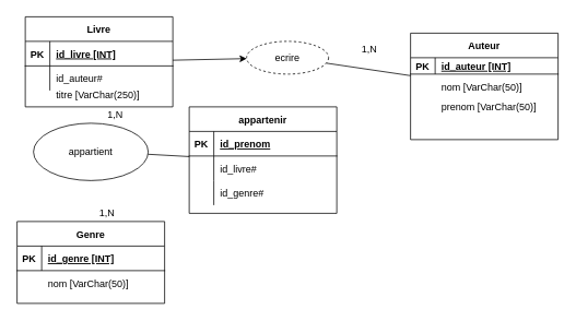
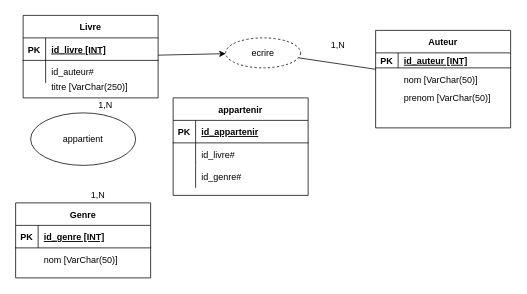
- <mxCell id="25" value="id_prenom" style="shape=partialRectangle;connectable=0;fillColor=none;top=0;left=0;bottom=0;right=0;align=left;spacingLeft=6;fontStyle=5;overflow=hidden;" parent="23" vertex="1"><mxGeometry x="30" width="150" height="30" as="geometry" /></mxCell>
+ <mxCell id="25" value="id_appartenir" style="shape=partialRectangle;connectable=0;fillColor=none;top=0;left=0;bottom=0;right=0;align=left;spacingLeft=6;fontStyle=5;overflow=hidden;" parent="23" vertex="1"><mxGeometry x="30" width="150" height="30" as="geometry" /></mxCell>
- <mxCell id="32" value="" style="endArrow=none;html=1;rounded=0;" parent="1" source="19" target="22" edge="1"><mxGeometry relative="1" as="geometry"><mxPoint x="160" y="170" as="sourcePoint" /><mxPoint x="320" y="170" as="targetPoint" /></mxGeometry></mxCell>
